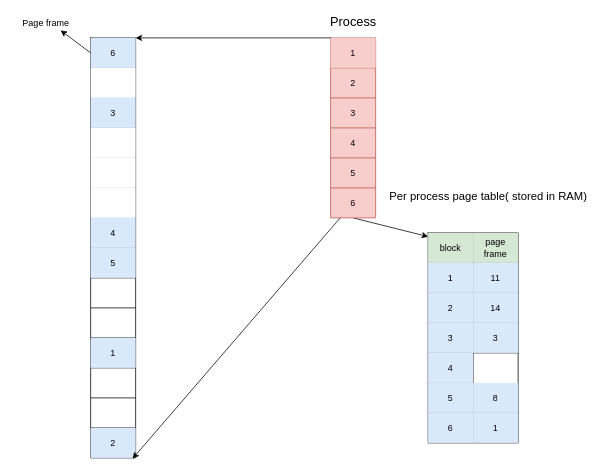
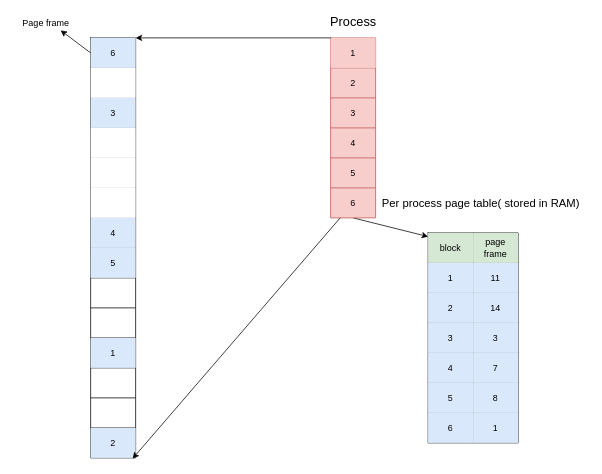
- <mxCell id="46" value="&lt;font style=&quot;font-size: 15px&quot;&gt;Per process page table( stored in RAM)&lt;/font&gt;" style="text;html=1;align=center;verticalAlign=middle;resizable=0;points=[];autosize=1;" parent="1" vertex="1"><mxGeometry x="510" y="250" width="280" height="20" as="geometry" /></mxCell>
+ <mxCell id="46" value="&lt;font style=&quot;font-size: 15px&quot;&gt;Per process page table( stored in RAM)&lt;/font&gt;" style="text;html=1;align=center;verticalAlign=middle;resizable=0;points=[];autosize=1;" parent="1" vertex="1"><mxGeometry x="500" y="260" width="280" height="20" as="geometry" /></mxCell>
+ <mxCell id="62" value="7" style="shape=partialRectangle;html=1;whiteSpace=wrap;connectable=0;overflow=hidden;fillColor=#dae8fc;top=0;left=0;bottom=0;right=0;strokeColor=#6c8ebf;" parent="60" vertex="1"><mxGeometry x="60" width="60" height="40" as="geometry" /></mxCell>
